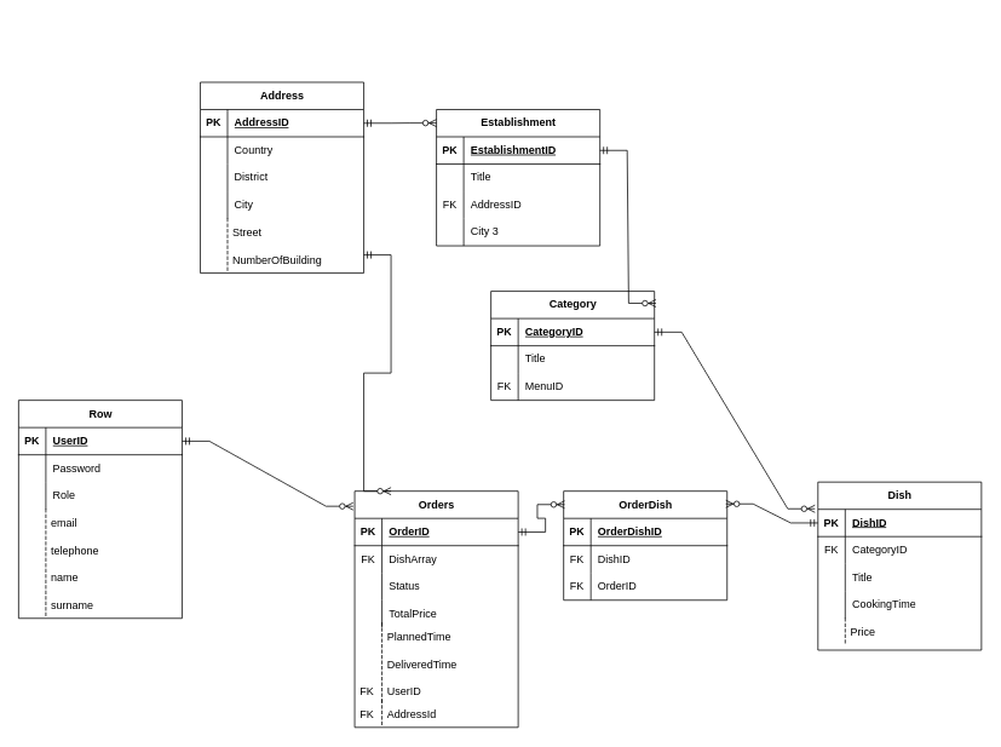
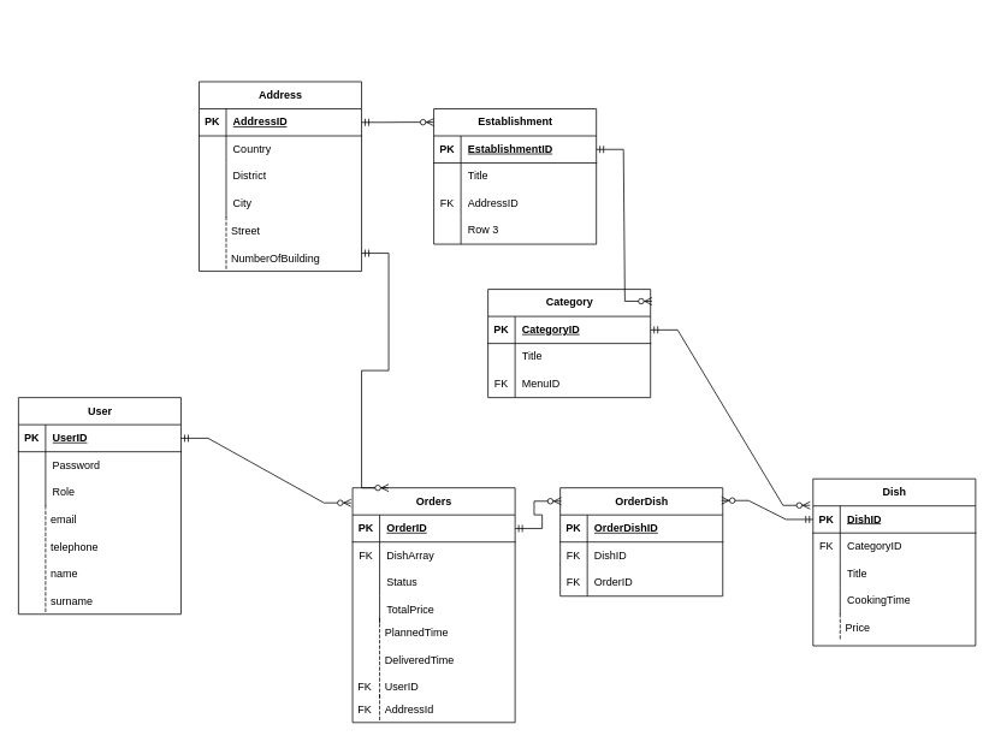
- <mxCell id="14" value="City 3" style="shape=partialRectangle;connectable=0;fillColor=none;top=0;left=0;bottom=0;right=0;align=left;spacingLeft=6;overflow=hidden;whiteSpace=wrap;html=1;" parent="12" vertex="1"><mxGeometry x="30" width="150" height="30" as="geometry"><mxRectangle width="150" height="30" as="alternateBounds" /></mxGeometry></mxCell>
+ <mxCell id="14" value="Row 3" style="shape=partialRectangle;connectable=0;fillColor=none;top=0;left=0;bottom=0;right=0;align=left;spacingLeft=6;overflow=hidden;whiteSpace=wrap;html=1;" parent="12" vertex="1"><mxGeometry x="30" width="150" height="30" as="geometry"><mxRectangle width="150" height="30" as="alternateBounds" /></mxGeometry></mxCell>
- <mxCell id="77" value="Row" style="shape=table;startSize=30;container=1;collapsible=1;childLayout=tableLayout;fixedRows=1;rowLines=0;fontStyle=1;align=center;resizeLast=1;html=1;" parent="1" vertex="1"><mxGeometry x="20" y="440" width="180" height="240" as="geometry" /></mxCell>
+ <mxCell id="77" value="User" style="shape=table;startSize=30;container=1;collapsible=1;childLayout=tableLayout;fixedRows=1;rowLines=0;fontStyle=1;align=center;resizeLast=1;html=1;" parent="1" vertex="1"><mxGeometry x="20" y="440" width="180" height="240" as="geometry" /></mxCell>
